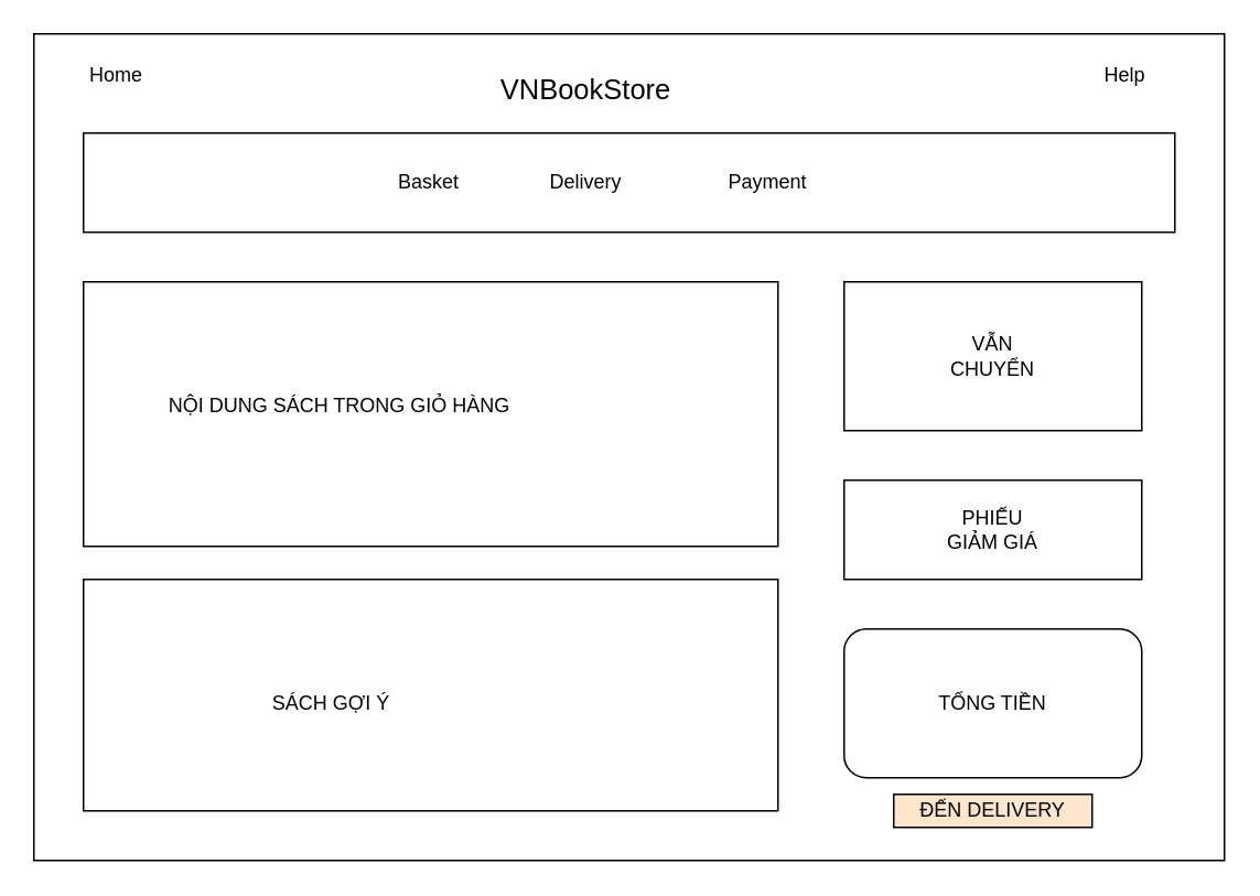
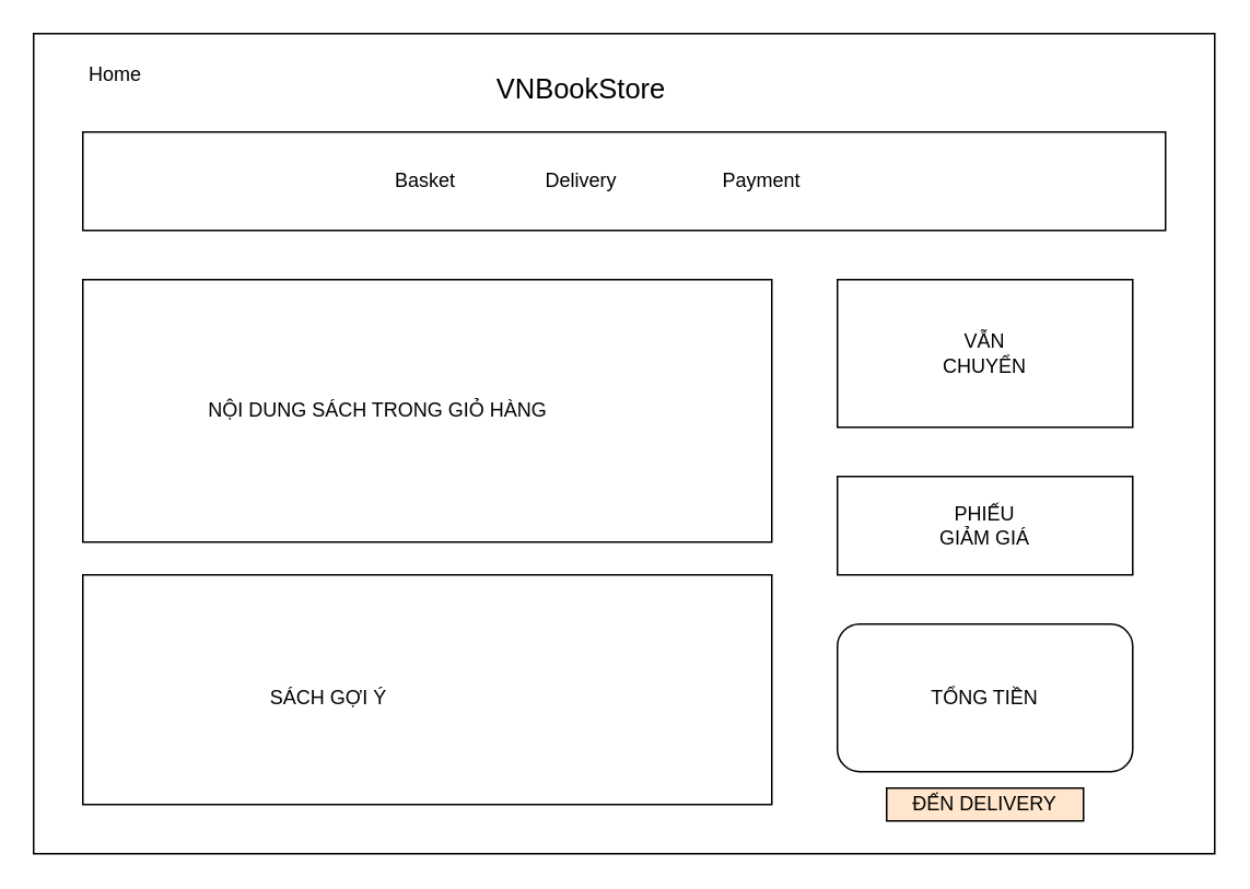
- <mxCell id="4" value="Help" style="text;html=1;align=center;verticalAlign=middle;whiteSpace=wrap;rounded=0;" vertex="1" parent="1"><mxGeometry x="650" y="30" width="60" height="30" as="geometry" /></mxCell>
- <mxCell id="15" value="NỘI DUNG SÁCH TRONG GIỎ HÀNG" style="text;html=1;align=center;verticalAlign=middle;whiteSpace=wrap;rounded=0;" vertex="1" parent="1"><mxGeometry x="90" y="200" width="230" height="90" as="geometry" /></mxCell>
+ <mxCell id="15" value="NỘI DUNG SÁCH TRONG GIỎ HÀNG" style="text;html=1;align=center;verticalAlign=middle;whiteSpace=wrap;rounded=0;" vertex="1" parent="1"><mxGeometry x="115" y="205" width="230" height="90" as="geometry" /></mxCell>
